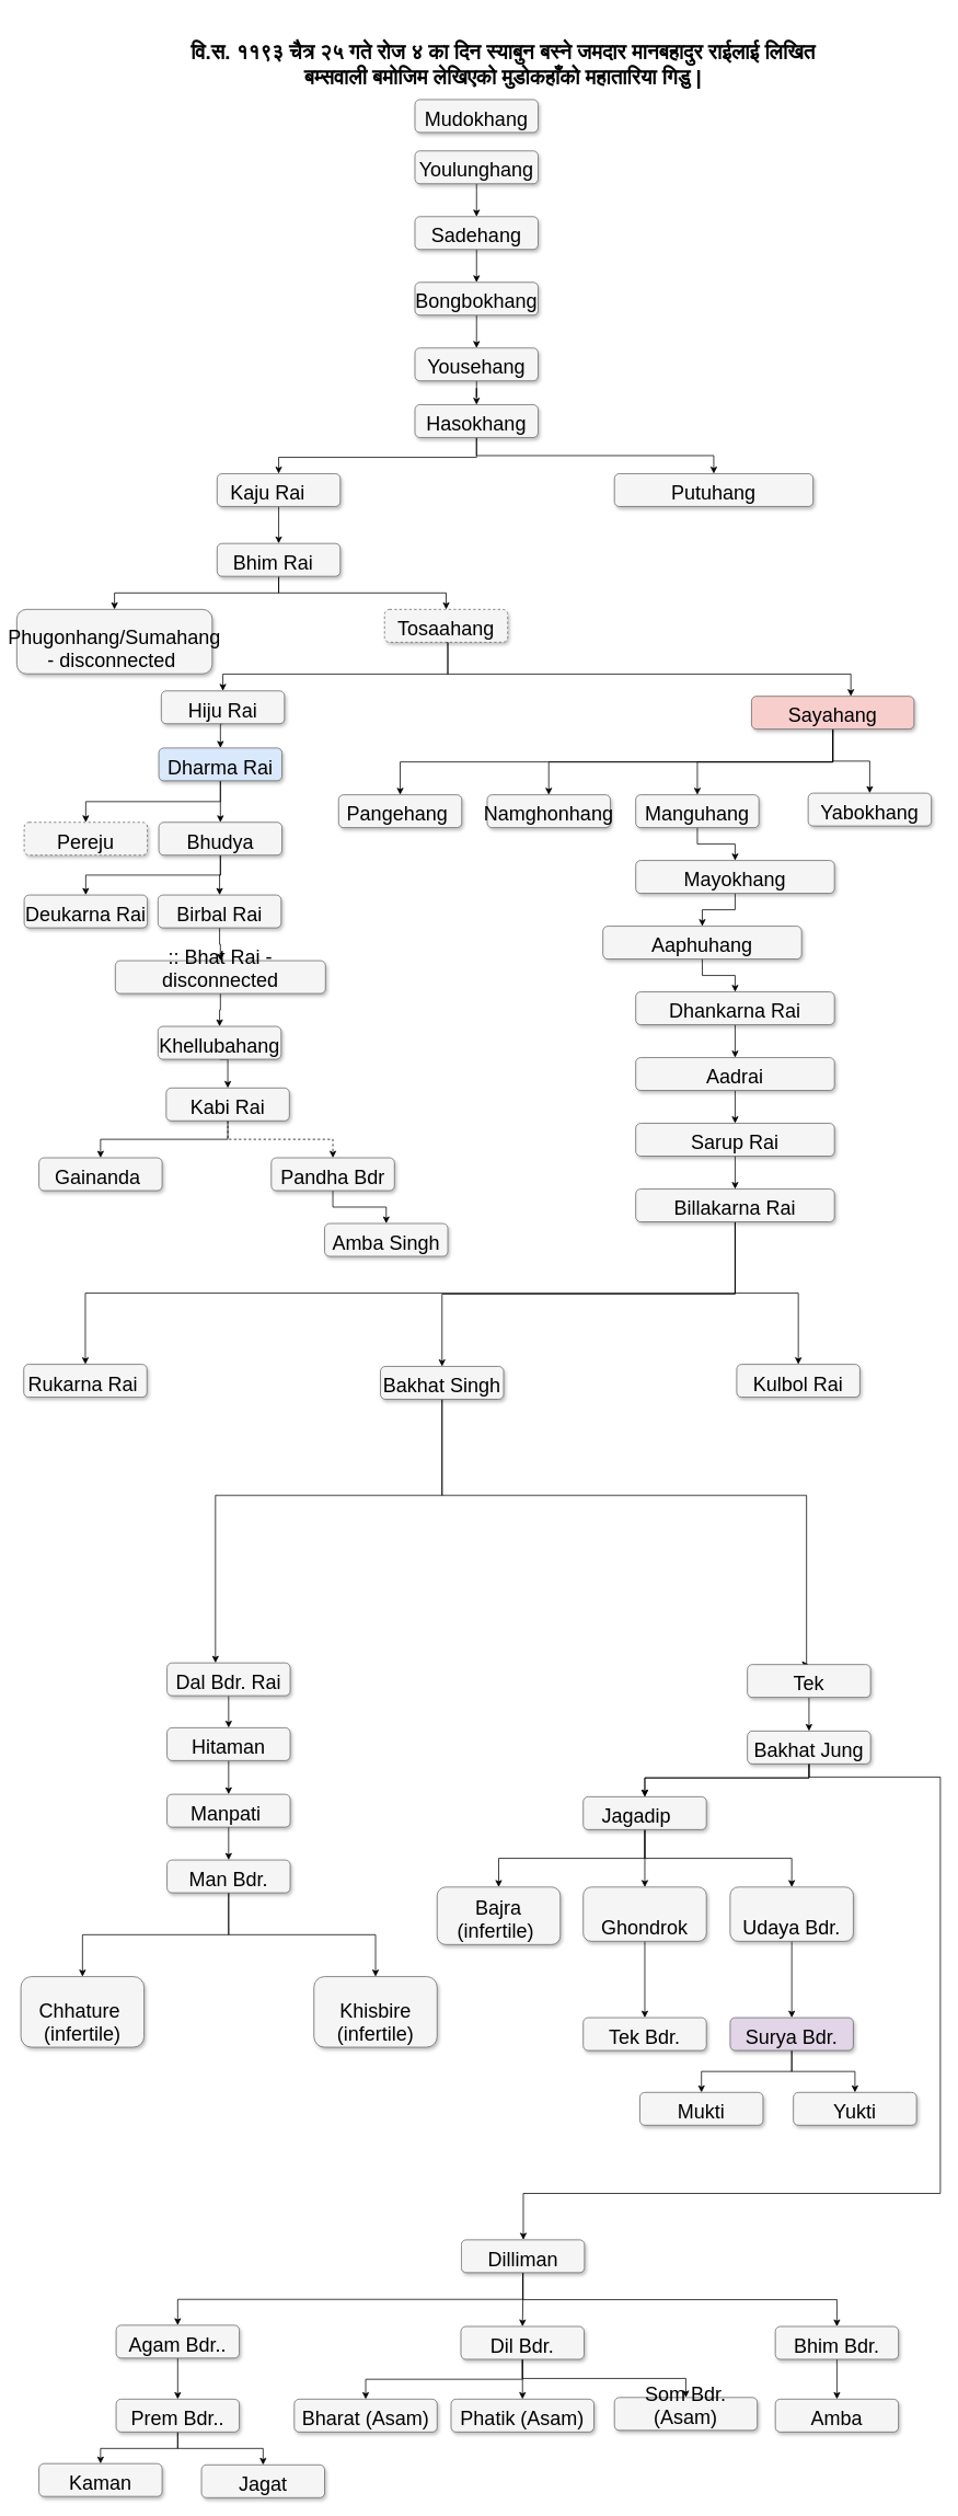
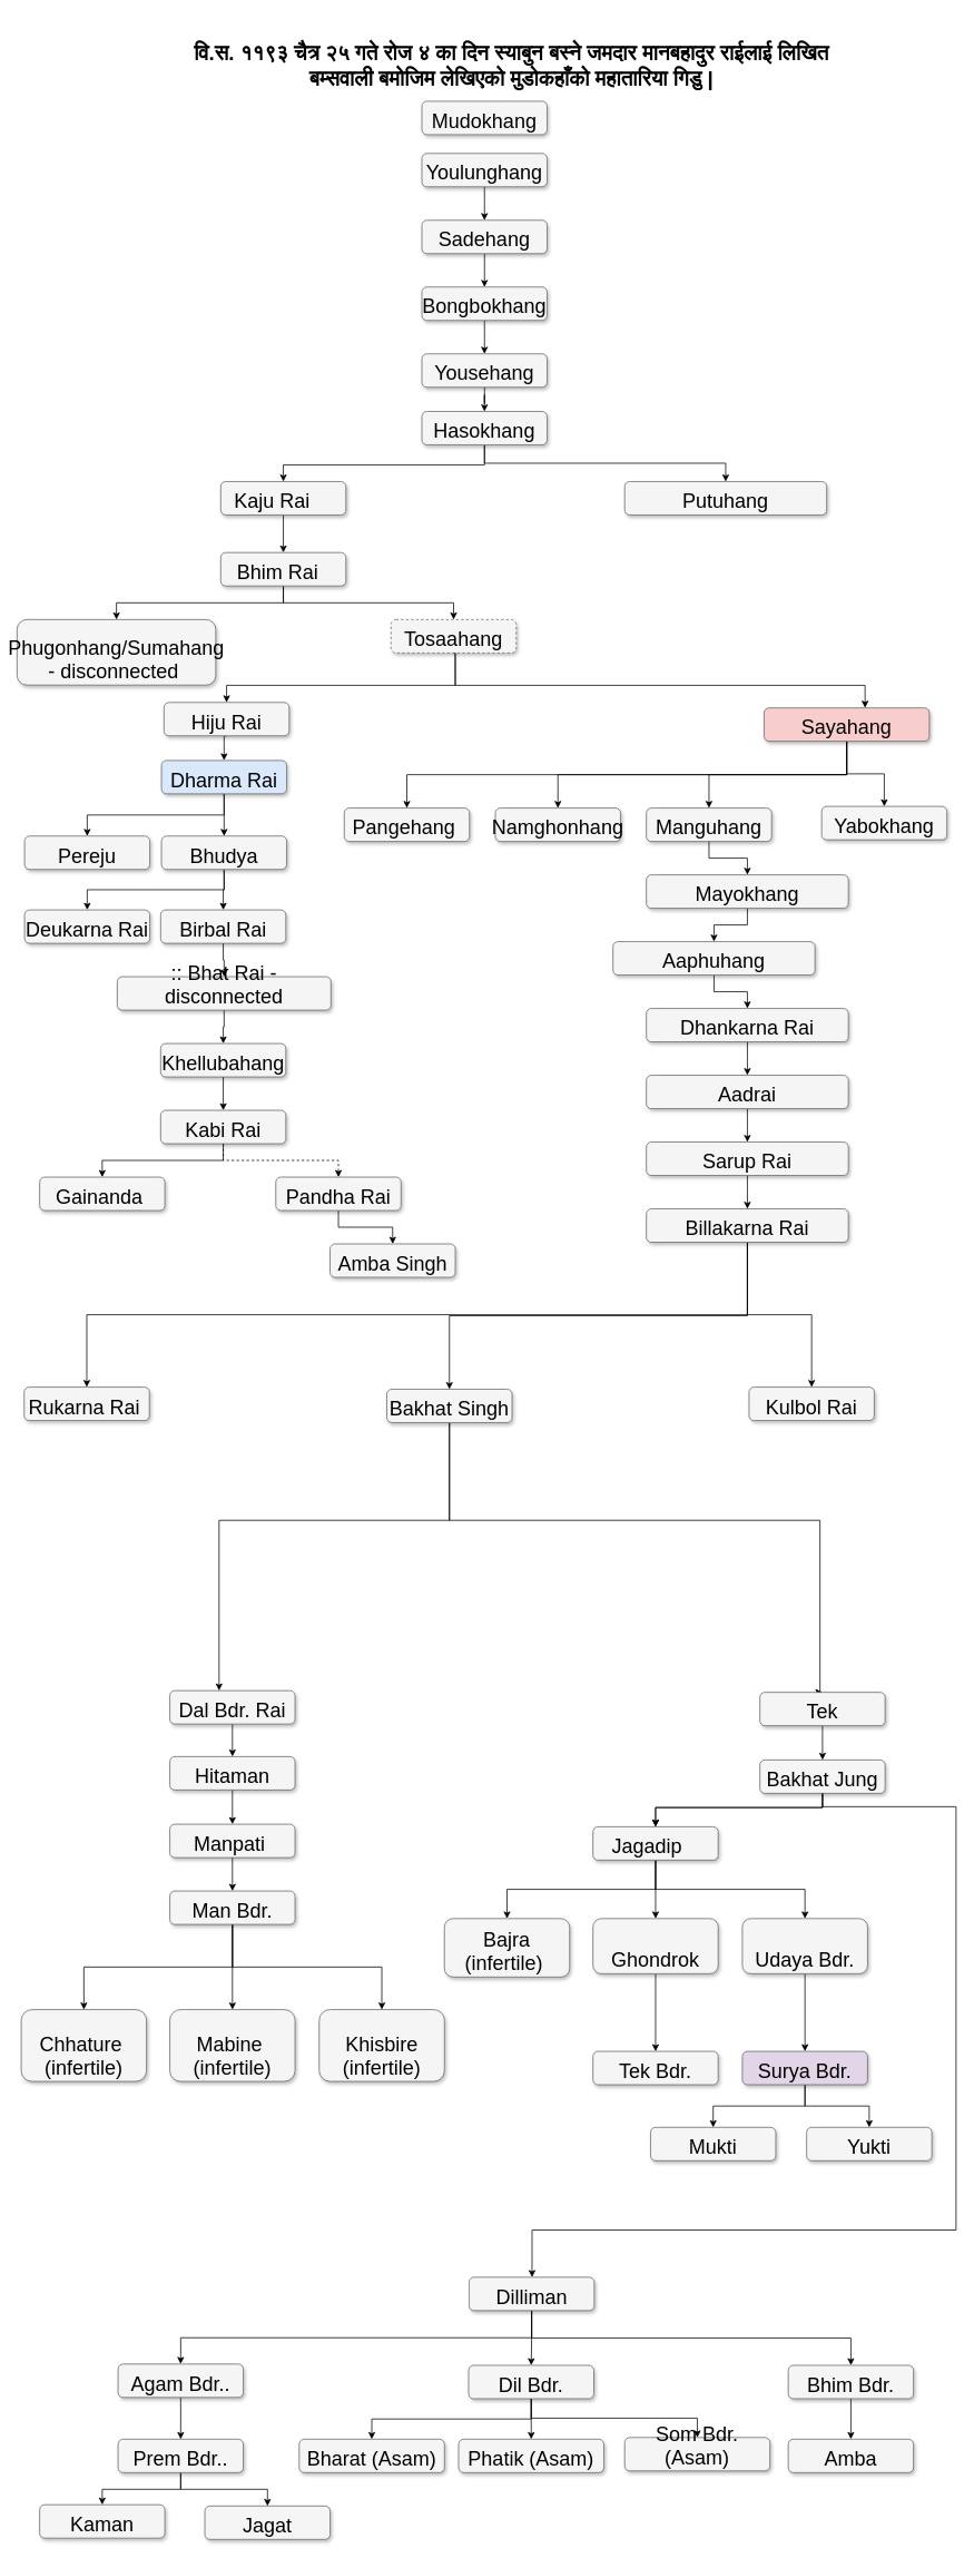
- <mxCell id="34" value="&lt;p class=&quot;MsoNormal&quot; style=&quot;margin-bottom: 0.0pt; line-height: normal; font-size: 24px;&quot;&gt;&lt;span style=&quot;font-size: 24px; line-height: 107%; font-family: calibri, sans-serif;&quot;&gt;Pereju&lt;/span&gt;&lt;br style=&quot;font-size: 24px;&quot;&gt;&lt;/p&gt;" style="whiteSpace=wrap;html=1;rounded=1;shadow=1;strokeWidth=1;fontSize=24;align=center;fillColor=#f5f5f5;strokeColor=#666666;verticalAlign=bottom;dashed=1;" vertex="1" parent="1"><mxGeometry x="29" y="1000.5" width="150" height="40" as="geometry" /></mxCell>
+ <mxCell id="34" value="&lt;p class=&quot;MsoNormal&quot; style=&quot;margin-bottom: 0.0pt; line-height: normal; font-size: 24px;&quot;&gt;&lt;span style=&quot;font-size: 24px; line-height: 107%; font-family: calibri, sans-serif;&quot;&gt;Pereju&lt;/span&gt;&lt;br style=&quot;font-size: 24px;&quot;&gt;&lt;/p&gt;" style="whiteSpace=wrap;html=1;rounded=1;shadow=1;strokeWidth=1;fontSize=24;align=center;fillColor=#f5f5f5;strokeColor=#666666;verticalAlign=bottom;" vertex="1" parent="1"><mxGeometry x="29" y="1000.5" width="150" height="40" as="geometry" /></mxCell>
- <mxCell id="125" value="&lt;p class=&quot;MsoNormal&quot; style=&quot;margin-bottom: 0.0pt; line-height: normal; font-size: 24px;&quot;&gt;&lt;span style=&quot;font-size: 24px; line-height: 107%; font-family: calibri, sans-serif;&quot;&gt;Kabi Rai&lt;/span&gt;&lt;br style=&quot;font-size: 24px;&quot;&gt;&lt;/p&gt;" style="whiteSpace=wrap;html=1;rounded=1;shadow=1;strokeWidth=1;fontSize=24;align=center;fillColor=#f5f5f5;strokeColor=#666666;verticalAlign=bottom;" vertex="1" parent="1"><mxGeometry x="202" y="1324" width="150" height="40" as="geometry" /></mxCell>
+ <mxCell id="125" value="&lt;p class=&quot;MsoNormal&quot; style=&quot;margin-bottom: 0.0pt; line-height: normal; font-size: 24px;&quot;&gt;&lt;span style=&quot;font-size: 24px; line-height: 107%; font-family: calibri, sans-serif;&quot;&gt;Kabi Rai&lt;/span&gt;&lt;br style=&quot;font-size: 24px;&quot;&gt;&lt;/p&gt;" style="whiteSpace=wrap;html=1;rounded=1;shadow=1;strokeWidth=1;fontSize=24;align=center;fillColor=#f5f5f5;strokeColor=#666666;verticalAlign=bottom;" vertex="1" parent="1"><mxGeometry x="192" y="1329" width="150" height="40" as="geometry" /></mxCell>
- <mxCell id="128" value="&lt;p class=&quot;MsoNormal&quot; style=&quot;margin-bottom: 0.0pt; line-height: normal; font-size: 24px;&quot;&gt;&lt;span style=&quot;font-size: 24px; line-height: 107%; font-family: calibri, sans-serif;&quot;&gt;Pandha Bdr&lt;/span&gt;&lt;br style=&quot;font-size: 24px;&quot;&gt;&lt;/p&gt;" style="whiteSpace=wrap;html=1;rounded=1;shadow=1;strokeWidth=1;fontSize=24;align=center;fillColor=#f5f5f5;strokeColor=#666666;verticalAlign=bottom;" vertex="1" parent="1"><mxGeometry x="330" y="1409" width="150" height="40" as="geometry" /></mxCell>
+ <mxCell id="128" value="&lt;p class=&quot;MsoNormal&quot; style=&quot;margin-bottom: 0.0pt; line-height: normal; font-size: 24px;&quot;&gt;&lt;span style=&quot;font-size: 24px; line-height: 107%; font-family: calibri, sans-serif;&quot;&gt;Pandha Rai&lt;/span&gt;&lt;br style=&quot;font-size: 24px;&quot;&gt;&lt;/p&gt;" style="whiteSpace=wrap;html=1;rounded=1;shadow=1;strokeWidth=1;fontSize=24;align=center;fillColor=#f5f5f5;strokeColor=#666666;verticalAlign=bottom;" vertex="1" parent="1"><mxGeometry x="330" y="1409" width="150" height="40" as="geometry" /></mxCell>
+ <mxCell id="68" style="edgeStyle=orthogonalEdgeStyle;rounded=0;orthogonalLoop=1;jettySize=auto;html=1;exitX=0.5;exitY=1;exitDx=0;exitDy=0;entryX=0.5;entryY=0;entryDx=0;entryDy=0;fontSize=24;verticalAlign=bottom;" edge="1" parent="1" source="71" target="73"><mxGeometry relative="1" as="geometry" /></mxCell>
+ <mxCell id="73" value="&lt;p class=&quot;MsoNormal&quot; style=&quot;margin-bottom: 0.0pt; line-height: normal; font-size: 24px;&quot;&gt;&lt;span style=&quot;font-size: 24px; line-height: 107%; font-family: calibri, sans-serif;&quot;&gt;Mabine&amp;nbsp; (infertile)&lt;/span&gt;&lt;br style=&quot;font-size: 24px;&quot;&gt;&lt;/p&gt;" style="whiteSpace=wrap;html=1;rounded=1;shadow=1;strokeWidth=1;fontSize=24;align=center;fillColor=#f5f5f5;strokeColor=#666666;verticalAlign=bottom;" vertex="1" parent="1"><mxGeometry x="203" y="2406" width="150" height="86" as="geometry" /></mxCell>
